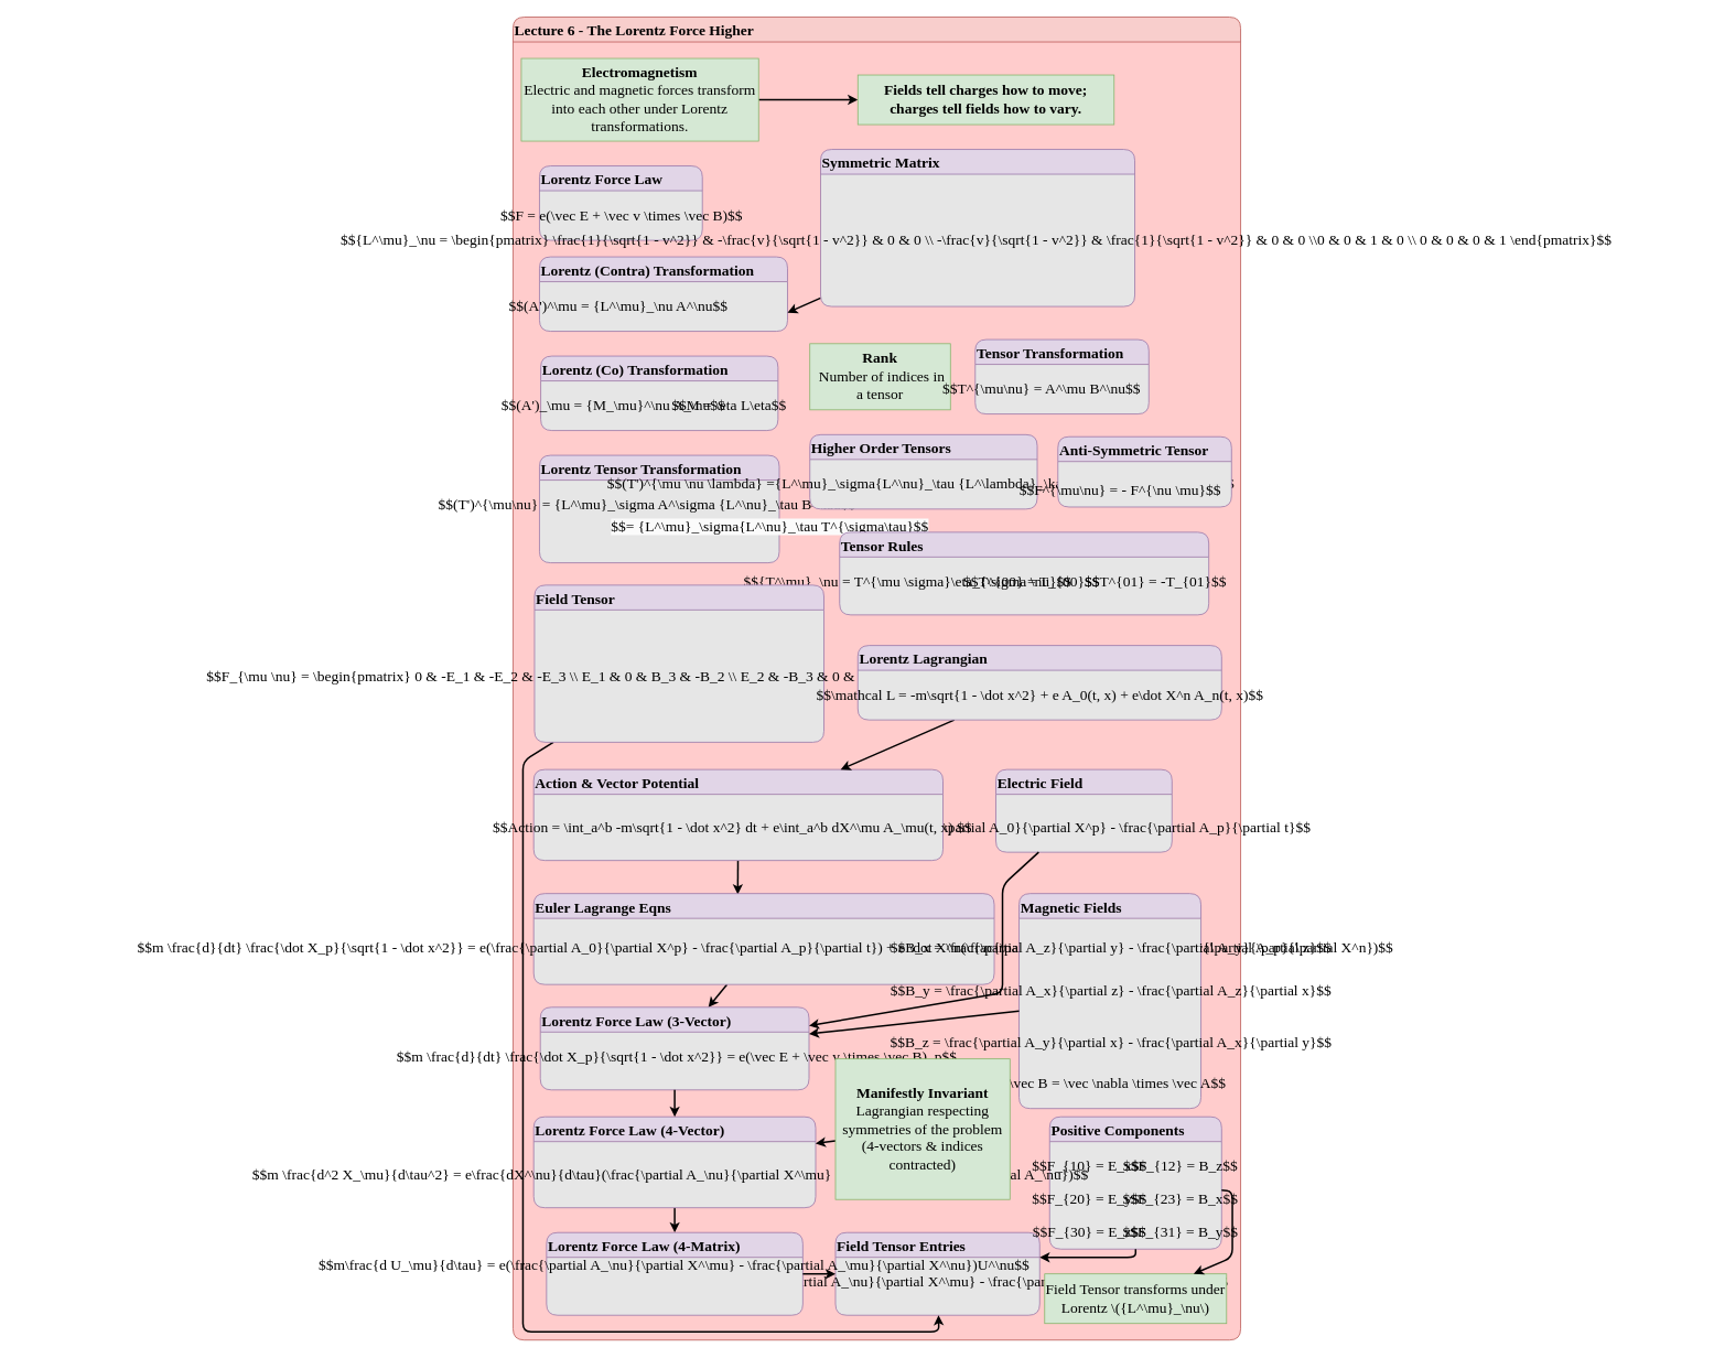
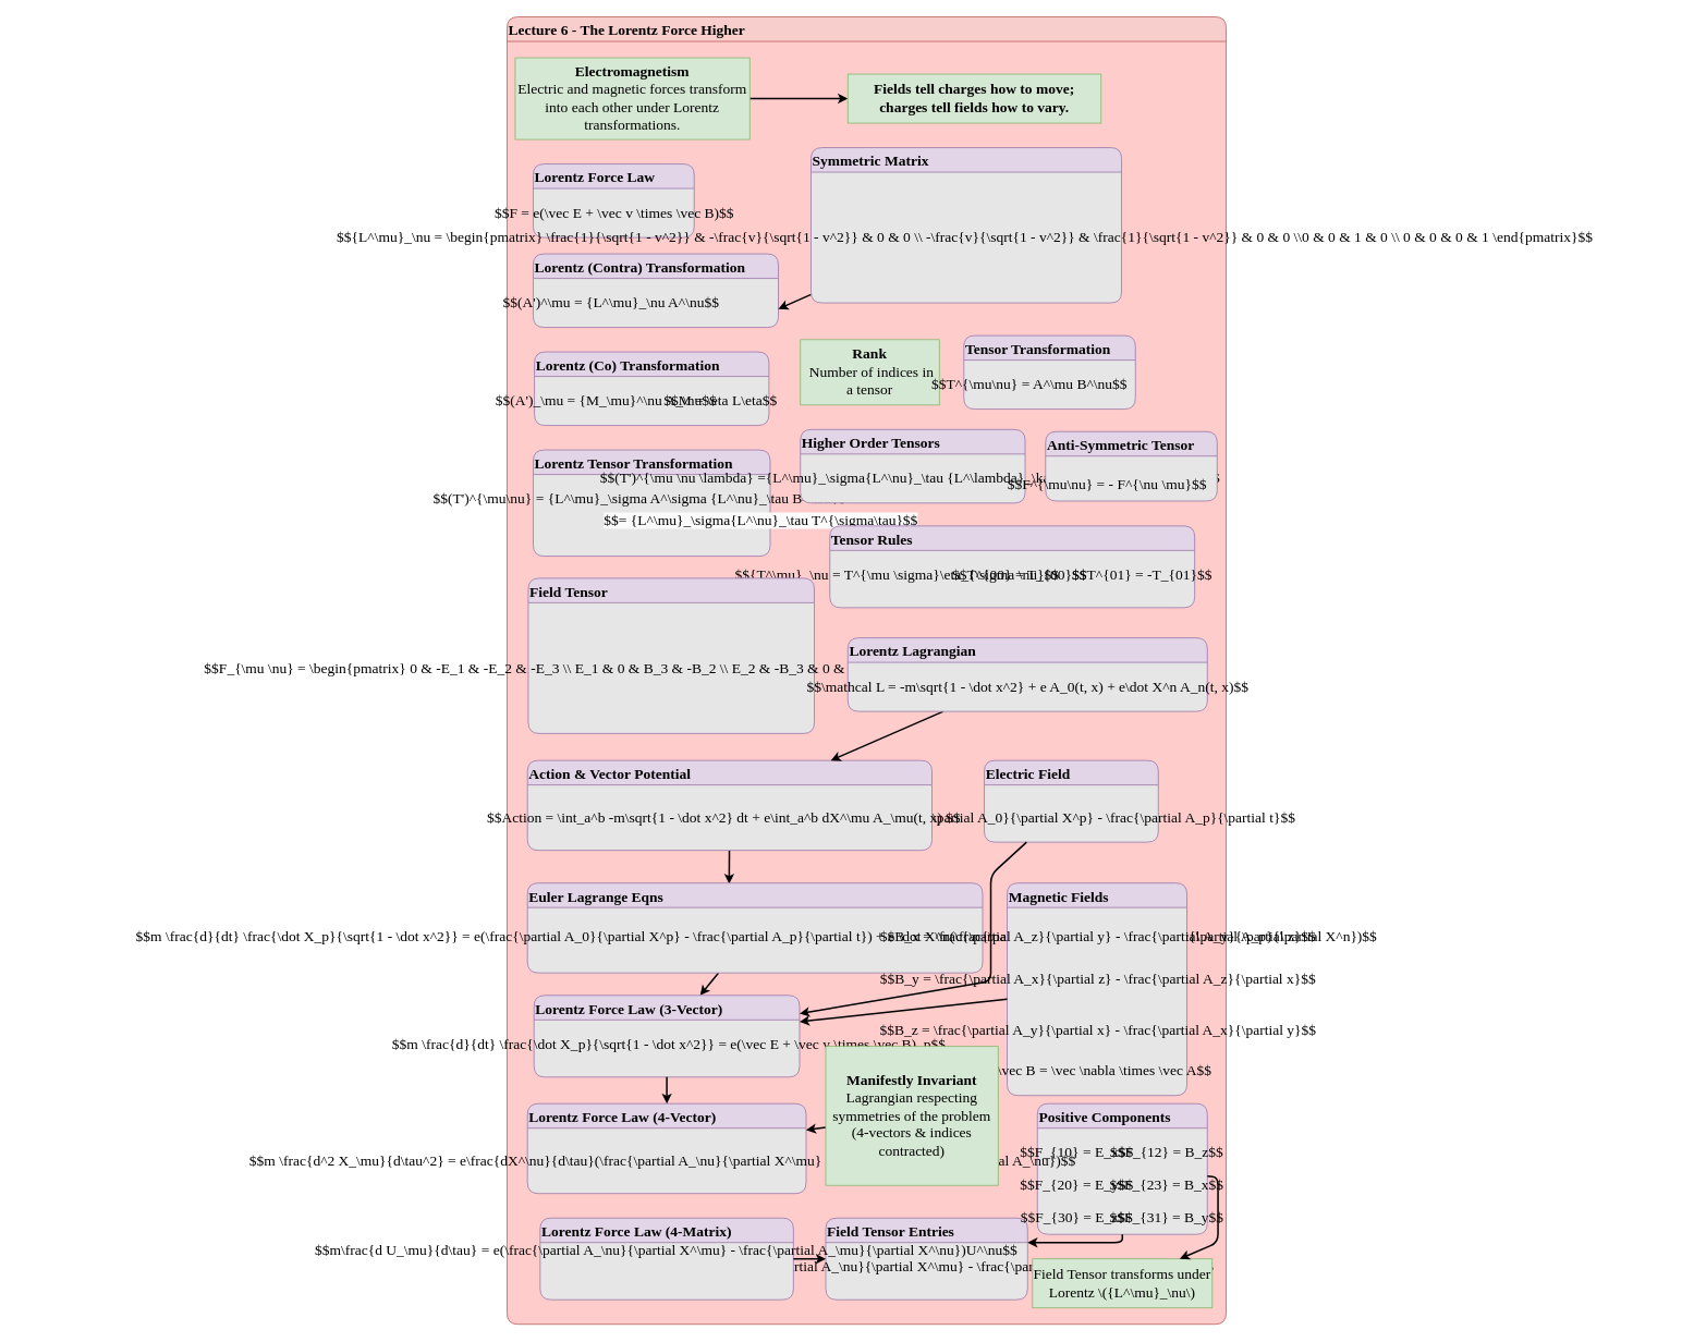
- <mxCell id="65" style="edgeStyle=none;html=1;strokeWidth=2;" parent="1" source="66" target="71" edge="1"><mxGeometry relative="1" as="geometry" /></mxCell>
- <mxCell id="48" style="edgeStyle=none;html=1;strokeWidth=2;" parent="1" source="49" target="5" edge="1"><mxGeometry relative="1" as="geometry"><mxPoint x="362" y="1000" as="targetPoint" /><Array as="points"><mxPoint x="632" y="920" /><mxPoint x="632" y="1610" /><mxPoint x="1135" y="1610" /></Array></mxGeometry></mxCell>
